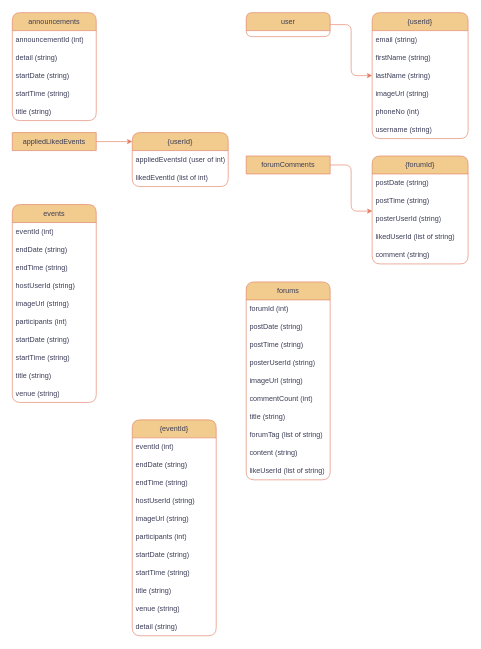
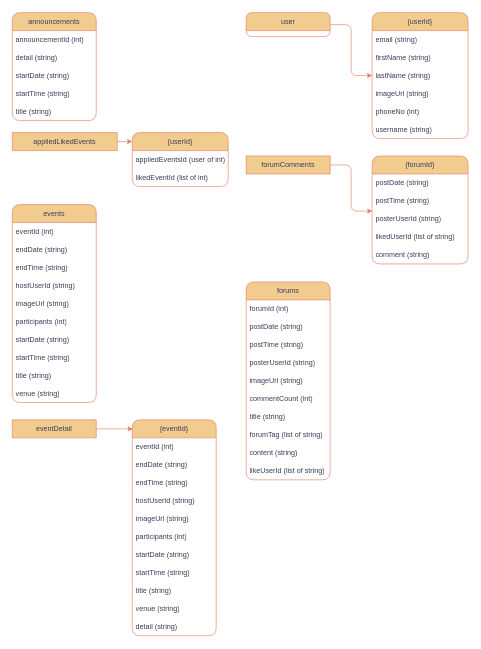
- <mxCell id="9" value="appliedLikedEvents" style="swimlane;fontStyle=0;childLayout=stackLayout;horizontal=1;startSize=30;horizontalStack=0;resizeParent=1;resizeParentMax=0;resizeLast=0;collapsible=1;marginBottom=0;whiteSpace=wrap;html=1;labelBackgroundColor=none;fillColor=#F2CC8F;strokeColor=#E07A5F;fontColor=#393C56;rounded=1;" vertex="1" parent="1"><mxGeometry x="20" y="220" width="140" height="30" as="geometry" /></mxCell>
+ <mxCell id="9" value="appliedLikedEvents" style="swimlane;fontStyle=0;childLayout=stackLayout;horizontal=1;startSize=30;horizontalStack=0;resizeParent=1;resizeParentMax=0;resizeLast=0;collapsible=1;marginBottom=0;whiteSpace=wrap;html=1;labelBackgroundColor=none;fillColor=#F2CC8F;strokeColor=#E07A5F;fontColor=#393C56;rounded=1;" vertex="1" parent="1"><mxGeometry x="20" y="220" width="175" height="30" as="geometry" /></mxCell>
+ <mxCell id="65" value="eventDetail" style="swimlane;fontStyle=0;childLayout=stackLayout;horizontal=1;startSize=30;horizontalStack=0;resizeParent=1;resizeParentMax=0;resizeLast=0;collapsible=1;marginBottom=0;whiteSpace=wrap;html=1;labelBackgroundColor=none;fillColor=#F2CC8F;strokeColor=#E07A5F;fontColor=#393C56;rounded=1;" vertex="1" parent="1"><mxGeometry x="20" y="699" width="140" height="30" as="geometry" /></mxCell>
+ <mxCell id="64" style="edgeStyle=orthogonalEdgeStyle;rounded=1;orthogonalLoop=1;jettySize=auto;html=1;exitX=1;exitY=0.5;exitDx=0;exitDy=0;entryX=0.007;entryY=0.042;entryDx=0;entryDy=0;entryPerimeter=0;labelBackgroundColor=none;strokeColor=#E07A5F;fontColor=default;" edge="1" parent="1" source="65" target="24"><mxGeometry relative="1" as="geometry" /></mxCell>
